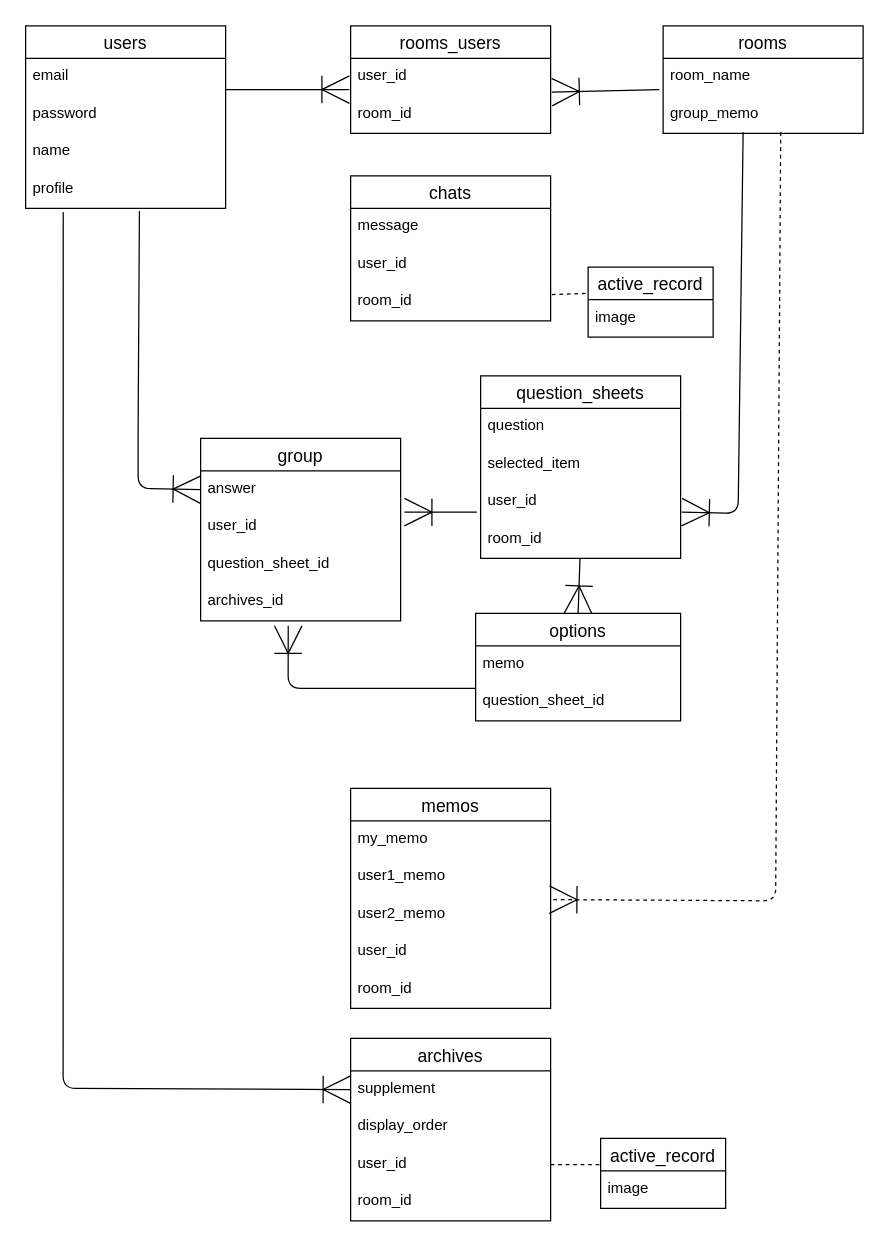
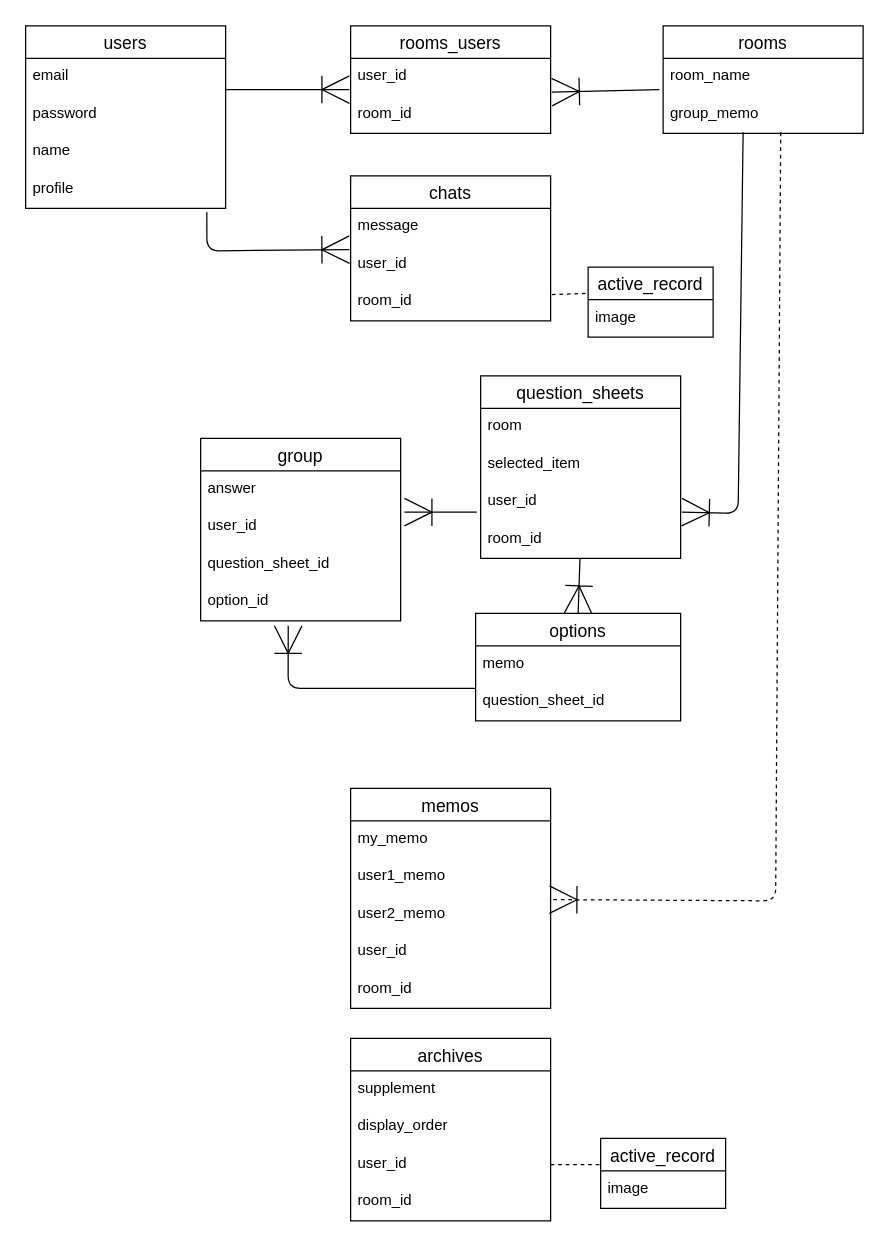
+ <mxCell id="29" style="edgeStyle=none;html=1;entryX=-0.006;entryY=1.1;entryDx=0;entryDy=0;entryPerimeter=0;strokeWidth=1;endArrow=ERoneToMany;endFill=0;endSize=20;exitX=0.906;exitY=1.1;exitDx=0;exitDy=0;exitPerimeter=0;" parent="1" source="7" target="12" edge="1"><mxGeometry relative="1" as="geometry"><mxPoint x="130" y="170" as="sourcePoint" /><Array as="points"><mxPoint x="165" y="200" /></Array></mxGeometry></mxCell>
- <mxCell id="31" style="edgeStyle=none;html=1;strokeWidth=1;endArrow=ERoneToMany;endFill=0;endSize=20;exitX=0.569;exitY=1.067;exitDx=0;exitDy=0;exitPerimeter=0;entryX=0;entryY=0.5;entryDx=0;entryDy=0;" parent="1" source="7" target="48" edge="1"><mxGeometry relative="1" as="geometry"><mxPoint x="90" y="180" as="sourcePoint" /><Array as="points"><mxPoint x="110" y="340" /><mxPoint x="110" y="390" /></Array><mxPoint x="140" y="374" as="targetPoint" /></mxGeometry></mxCell>
- <mxCell id="16" value="question" style="text;strokeColor=none;fillColor=none;spacingLeft=4;spacingRight=4;overflow=hidden;rotatable=0;points=[[0,0.5],[1,0.5]];portConstraint=eastwest;fontSize=12;" parent="15" vertex="1"><mxGeometry y="26" width="160" height="30" as="geometry" /></mxCell>
+ <mxCell id="16" value="room" style="text;strokeColor=none;fillColor=none;spacingLeft=4;spacingRight=4;overflow=hidden;rotatable=0;points=[[0,0.5],[1,0.5]];portConstraint=eastwest;fontSize=12;" parent="15" vertex="1"><mxGeometry y="26" width="160" height="30" as="geometry" /></mxCell>
- <mxCell id="51" value="archives_id" style="text;strokeColor=none;fillColor=none;spacingLeft=4;spacingRight=4;overflow=hidden;rotatable=0;points=[[0,0.5],[1,0.5]];portConstraint=eastwest;fontSize=12;" parent="47" vertex="1"><mxGeometry y="116" width="160" height="30" as="geometry" /></mxCell>
+ <mxCell id="51" value="option_id" style="text;strokeColor=none;fillColor=none;spacingLeft=4;spacingRight=4;overflow=hidden;rotatable=0;points=[[0,0.5],[1,0.5]];portConstraint=eastwest;fontSize=12;" parent="47" vertex="1"><mxGeometry y="116" width="160" height="30" as="geometry" /></mxCell>
- <mxCell id="30" style="edgeStyle=none;html=1;strokeWidth=1;endArrow=ERoneToMany;endFill=0;endSize=20;entryX=0;entryY=0.5;entryDx=0;entryDy=0;exitX=0.188;exitY=1.1;exitDx=0;exitDy=0;exitPerimeter=0;" parent="1" source="7" target="21" edge="1"><mxGeometry relative="1" as="geometry"><mxPoint x="270" y="600" as="targetPoint" /><Array as="points"><mxPoint x="50" y="870" /></Array></mxGeometry></mxCell>
